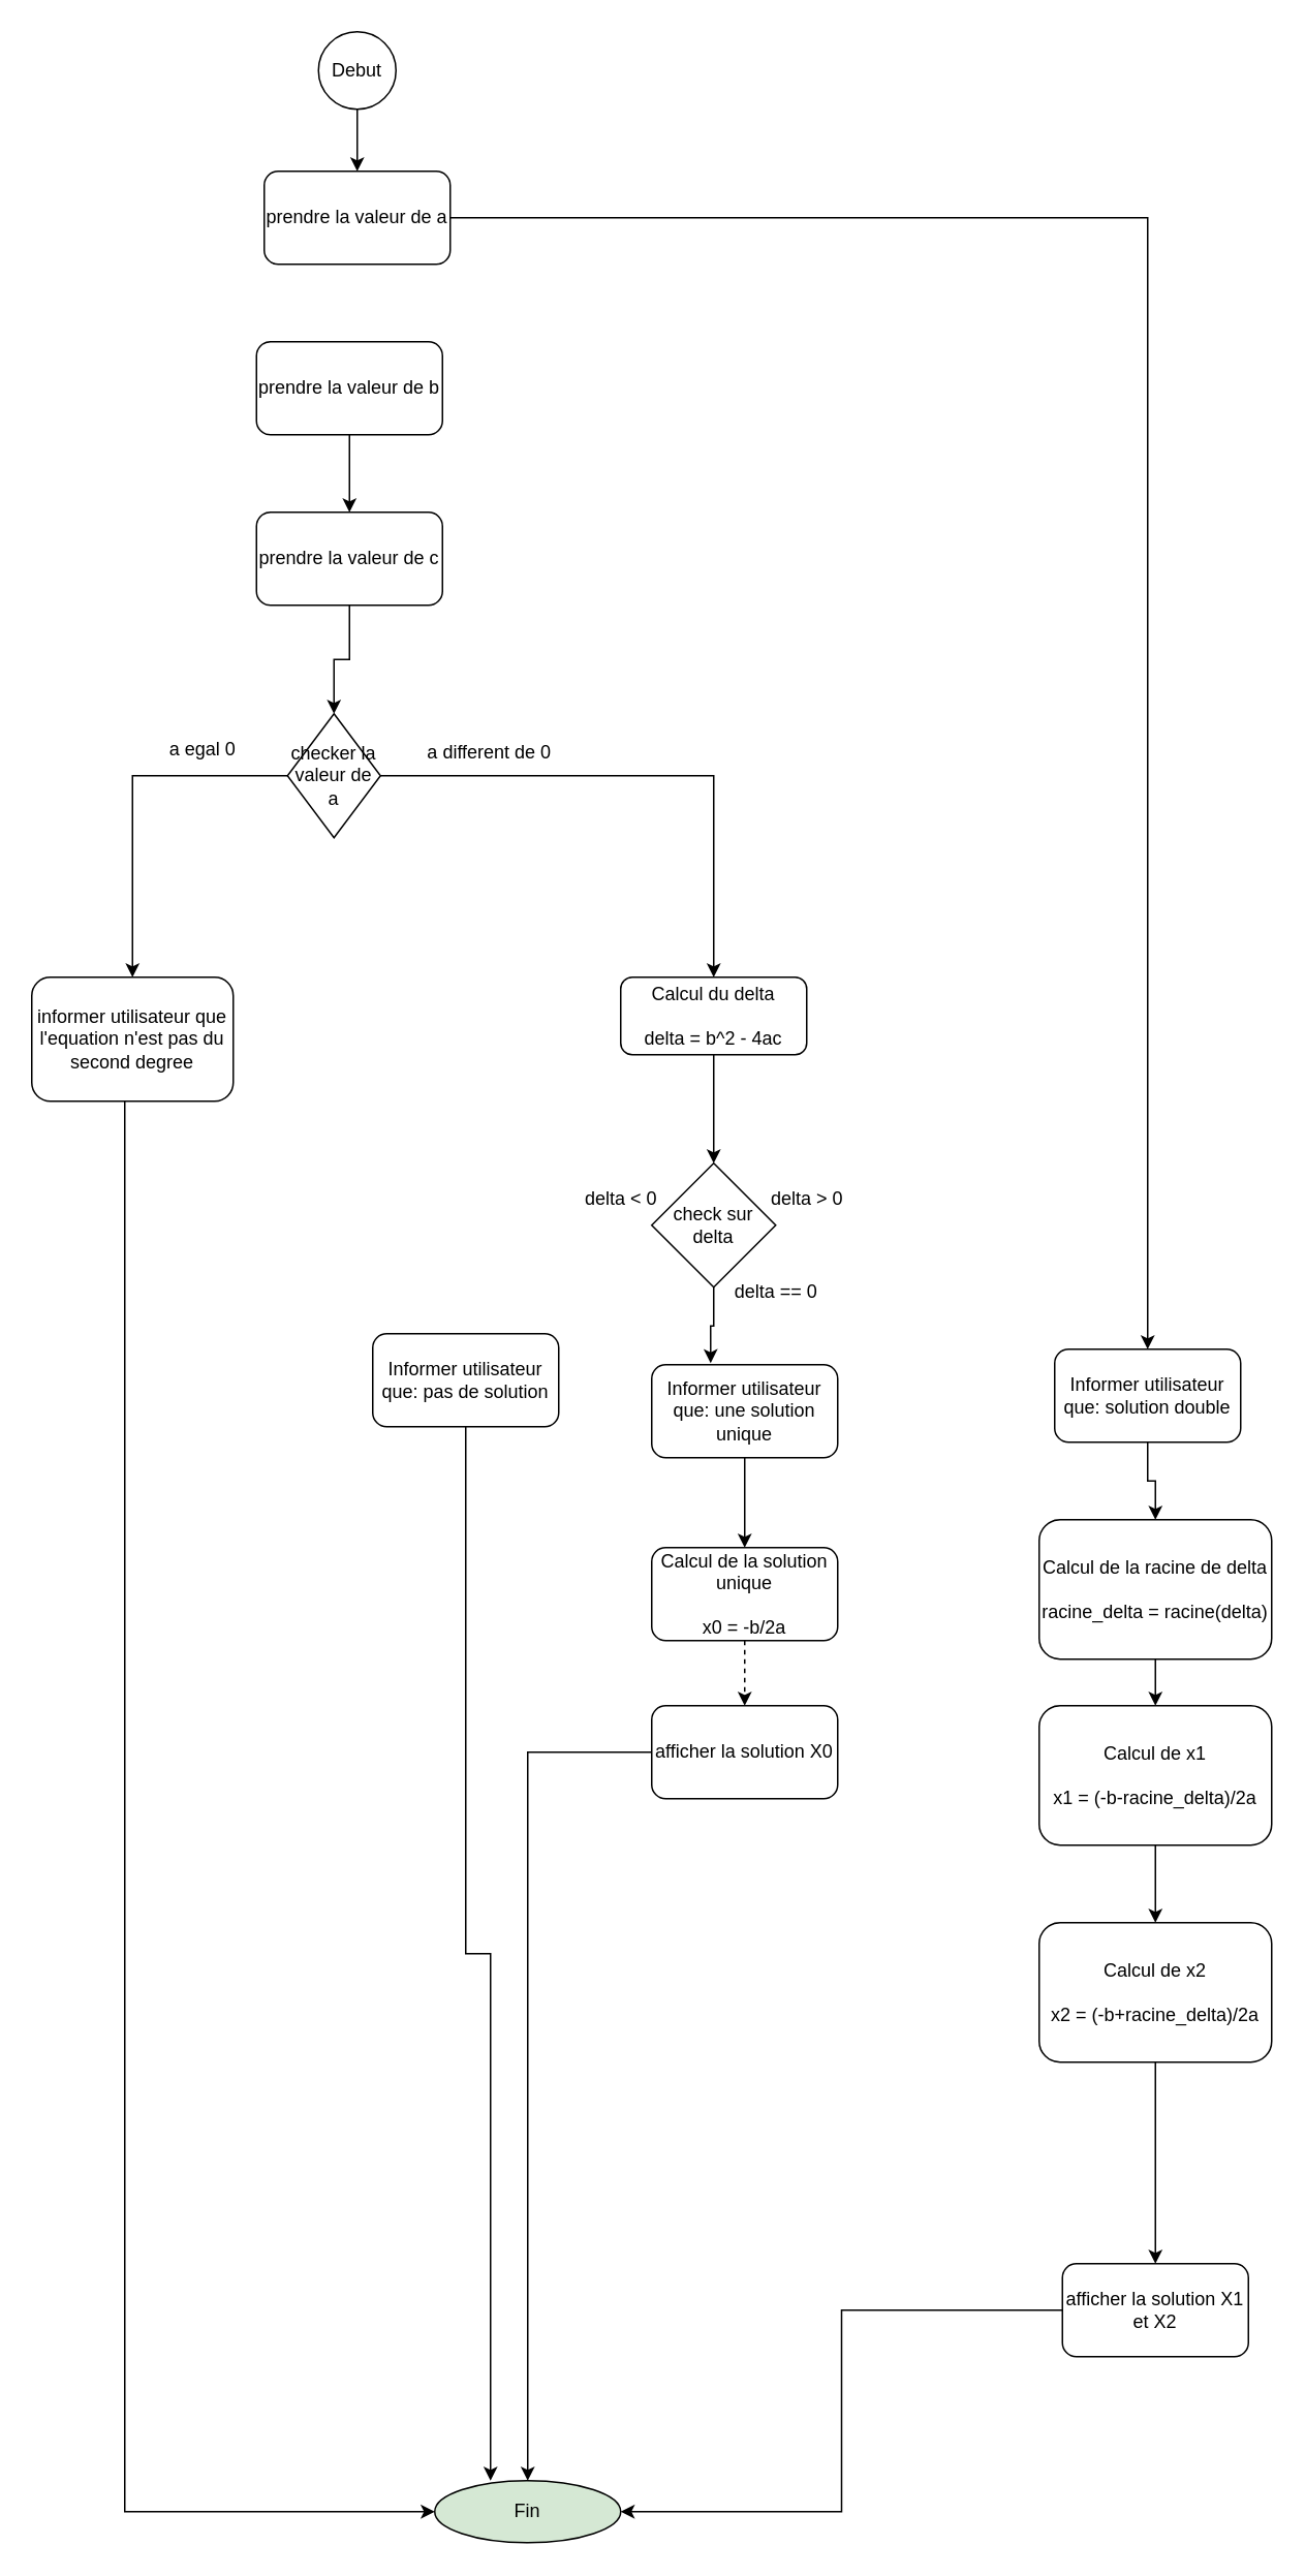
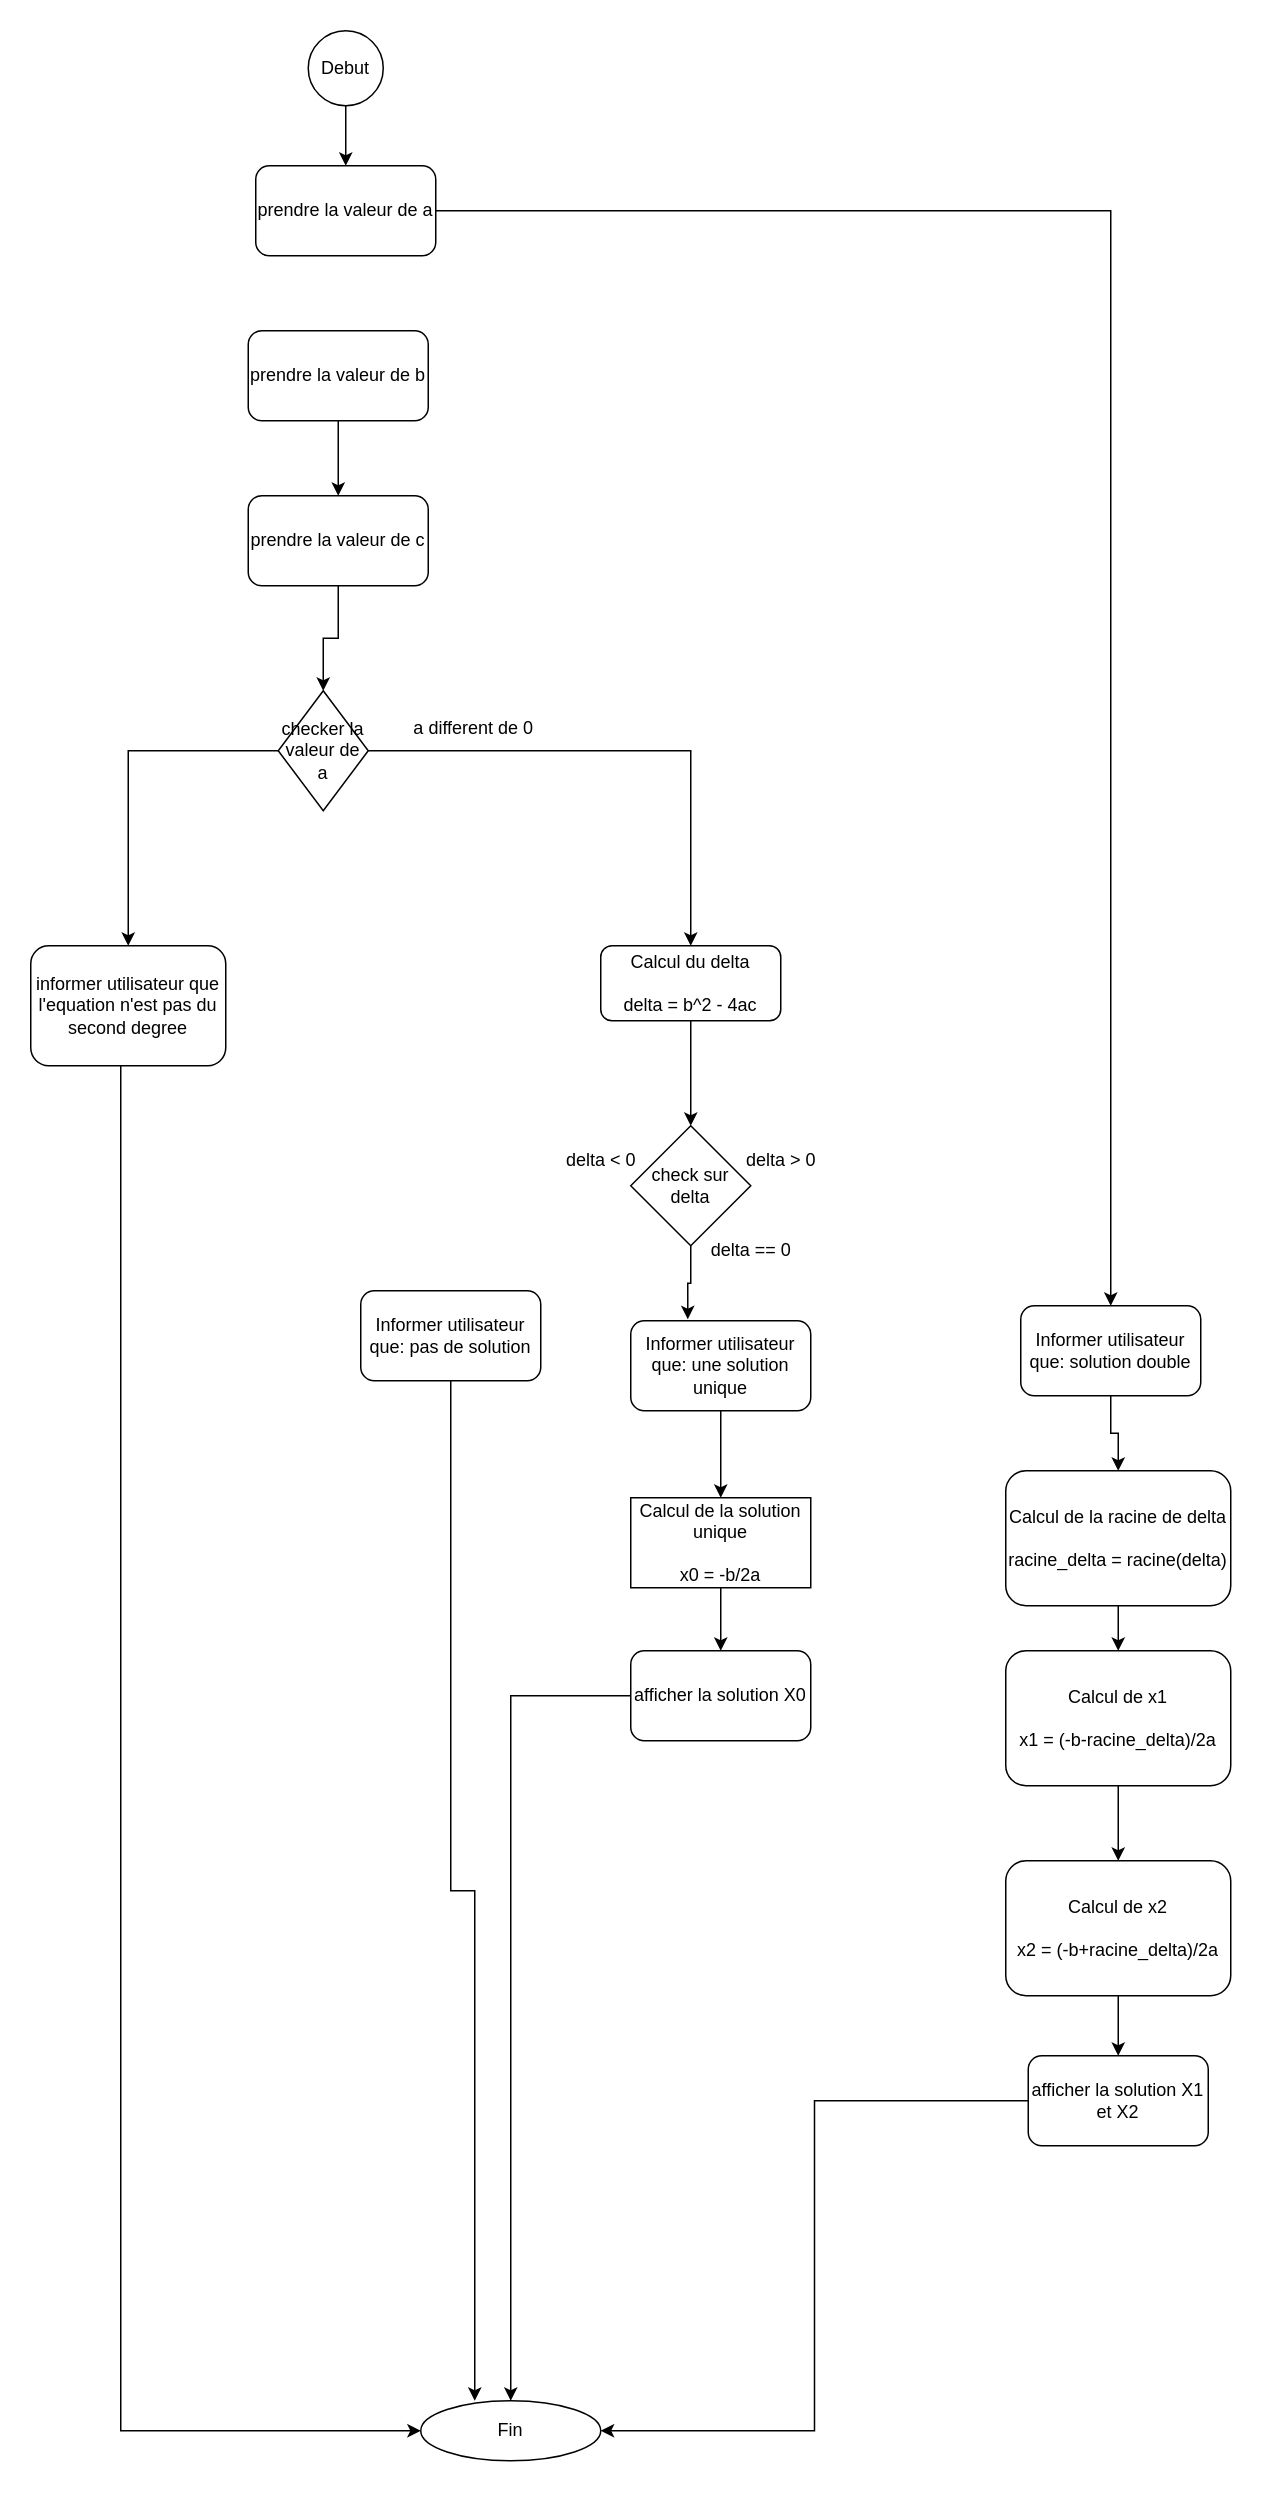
- <mxCell id="17" value="a egal 0" style="text;html=1;align=center;verticalAlign=middle;resizable=0;points=[];autosize=1;strokeColor=none;fillColor=none;" vertex="1" parent="1"><mxGeometry x="95" y="468" width="70" height="30" as="geometry" /></mxCell>
- <mxCell id="32" value="Calcul de la solution unique&lt;br&gt;&lt;br&gt;x0 = -b/2a" style="rounded=1;whiteSpace=wrap;html=1;" vertex="1" parent="1"><mxGeometry x="420" y="998" width="120" height="60" as="geometry" /></mxCell>
+ <mxCell id="32" value="Calcul de la solution unique&lt;br&gt;&lt;br&gt;x0 = -b/2a" style="whiteSpace=wrap;html=1;rounded=0;" vertex="1" parent="1"><mxGeometry x="420" y="998" width="120" height="60" as="geometry" /></mxCell>
- <mxCell id="31" style="edgeStyle=orthogonalEdgeStyle;rounded=0;orthogonalLoop=1;jettySize=auto;html=1;entryX=0.5;entryY=0;entryDx=0;entryDy=0;dashed=1;" edge="1" parent="1" source="32" target="36"><mxGeometry relative="1" as="geometry" /></mxCell>
+ <mxCell id="31" style="edgeStyle=orthogonalEdgeStyle;rounded=0;orthogonalLoop=1;jettySize=auto;html=1;entryX=0.5;entryY=0;entryDx=0;entryDy=0;" edge="1" parent="1" source="32" target="36"><mxGeometry relative="1" as="geometry" /></mxCell>
- <mxCell id="42" value="afficher la solution X1 et X2" style="rounded=1;whiteSpace=wrap;html=1;" vertex="1" parent="1"><mxGeometry x="685" y="1460" width="120" height="60" as="geometry" /></mxCell>
+ <mxCell id="42" value="afficher la solution X1 et X2" style="rounded=1;whiteSpace=wrap;html=1;" vertex="1" parent="1"><mxGeometry x="685" y="1370" width="120" height="60" as="geometry" /></mxCell>
- <mxCell id="19" value="Fin" style="ellipse;whiteSpace=wrap;html=1;fillColor=#d5e8d4;" vertex="1" parent="1"><mxGeometry x="280" y="1600" width="120" height="40" as="geometry" /></mxCell>
+ <mxCell id="19" value="Fin" style="ellipse;whiteSpace=wrap;html=1;" vertex="1" parent="1"><mxGeometry x="280" y="1600" width="120" height="40" as="geometry" /></mxCell>
